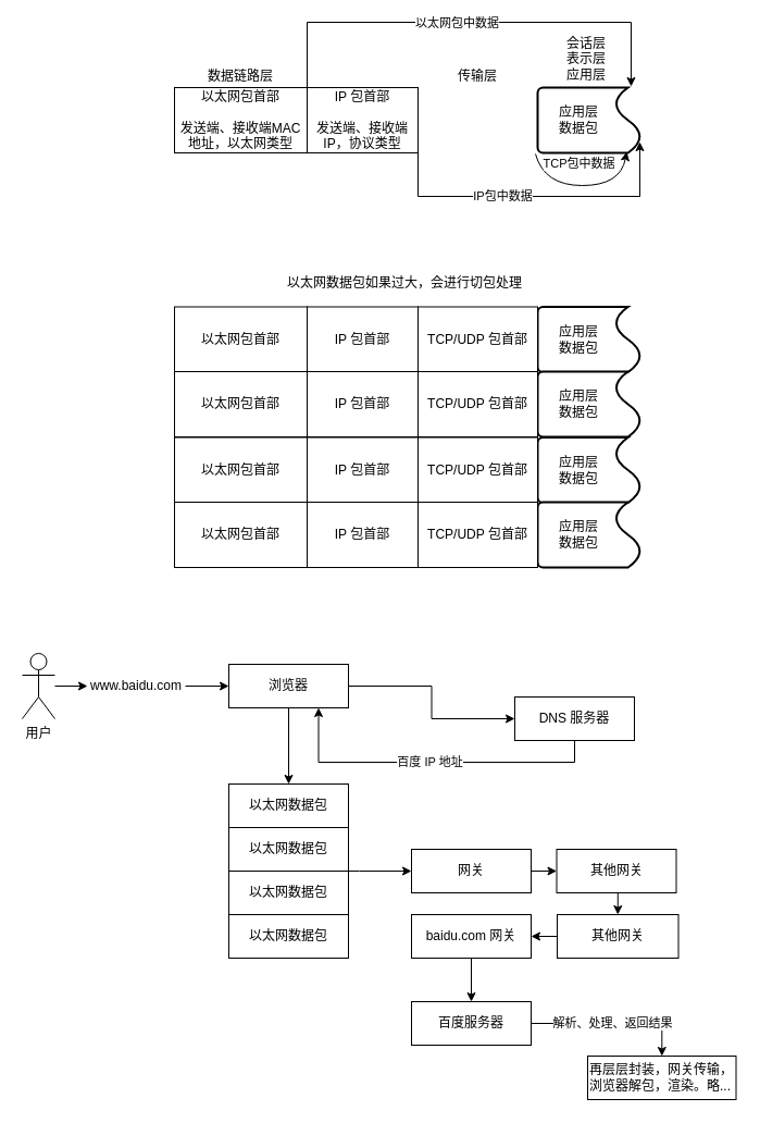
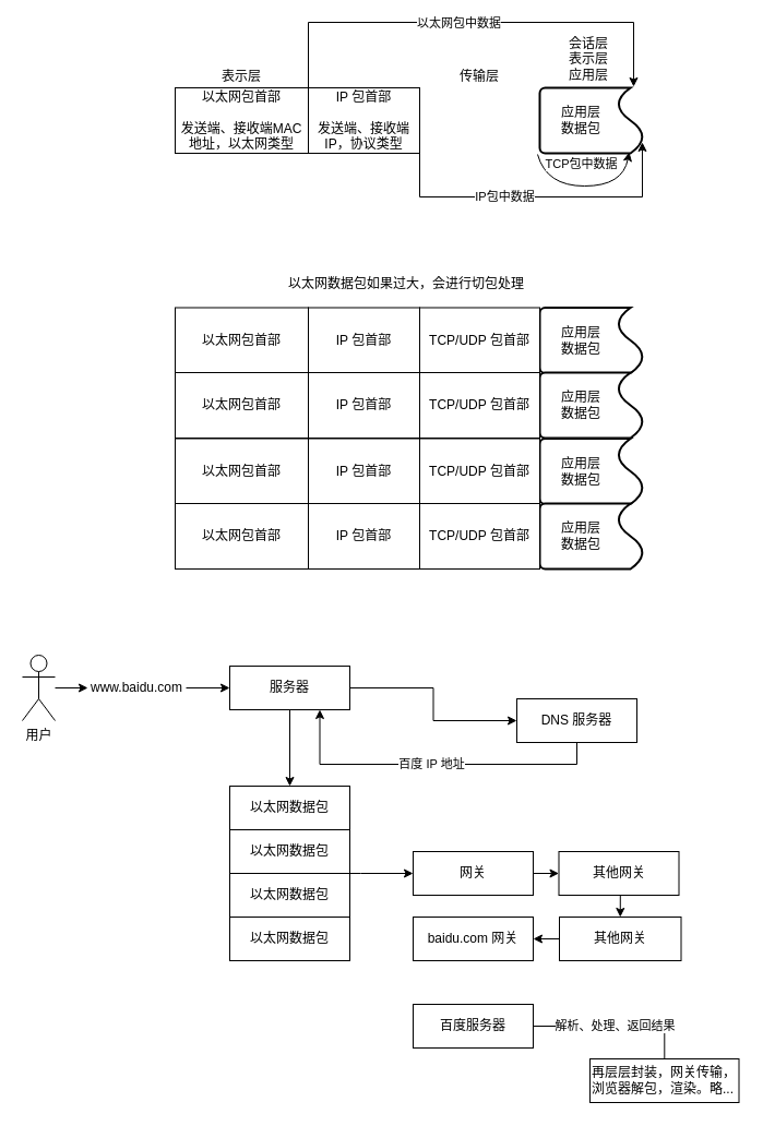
- <mxCell id="16" value="数据链路层" style="text;html=1;strokeColor=none;fillColor=none;align=center;verticalAlign=middle;whiteSpace=wrap;rounded=0;" vertex="1" parent="1"><mxGeometry x="176" y="60" width="90" height="20" as="geometry" /></mxCell>
+ <mxCell id="16" value="表示层" style="text;html=1;strokeColor=none;fillColor=none;align=center;verticalAlign=middle;whiteSpace=wrap;rounded=0;" vertex="1" parent="1"><mxGeometry x="176" y="60" width="90" height="20" as="geometry" /></mxCell>
- <mxCell id="41" value="浏览器" style="whiteSpace=wrap;html=1;" vertex="1" parent="1"><mxGeometry x="210" y="610" width="110" height="40" as="geometry" /></mxCell>
+ <mxCell id="41" value="服务器" style="whiteSpace=wrap;html=1;" vertex="1" parent="1"><mxGeometry x="210" y="610" width="110" height="40" as="geometry" /></mxCell>
- <mxCell id="51" value="" style="edgeStyle=orthogonalEdgeStyle;rounded=0;orthogonalLoop=1;jettySize=auto;html=1;" edge="1" parent="1" source="52" target="58"><mxGeometry relative="1" as="geometry" /></mxCell>
- <mxCell id="57" value="解析、处理、返回结果" style="edgeStyle=orthogonalEdgeStyle;rounded=0;orthogonalLoop=1;jettySize=auto;html=1;" edge="1" parent="1" source="58" target="59"><mxGeometry relative="1" as="geometry" /></mxCell>
+ <mxCell id="57" value="解析、处理、返回结果" style="edgeStyle=orthogonalEdgeStyle;rounded=0;orthogonalLoop=1;jettySize=auto;html=1;endArrow=none;" edge="1" parent="1" source="58" target="59"><mxGeometry relative="1" as="geometry" /></mxCell>
